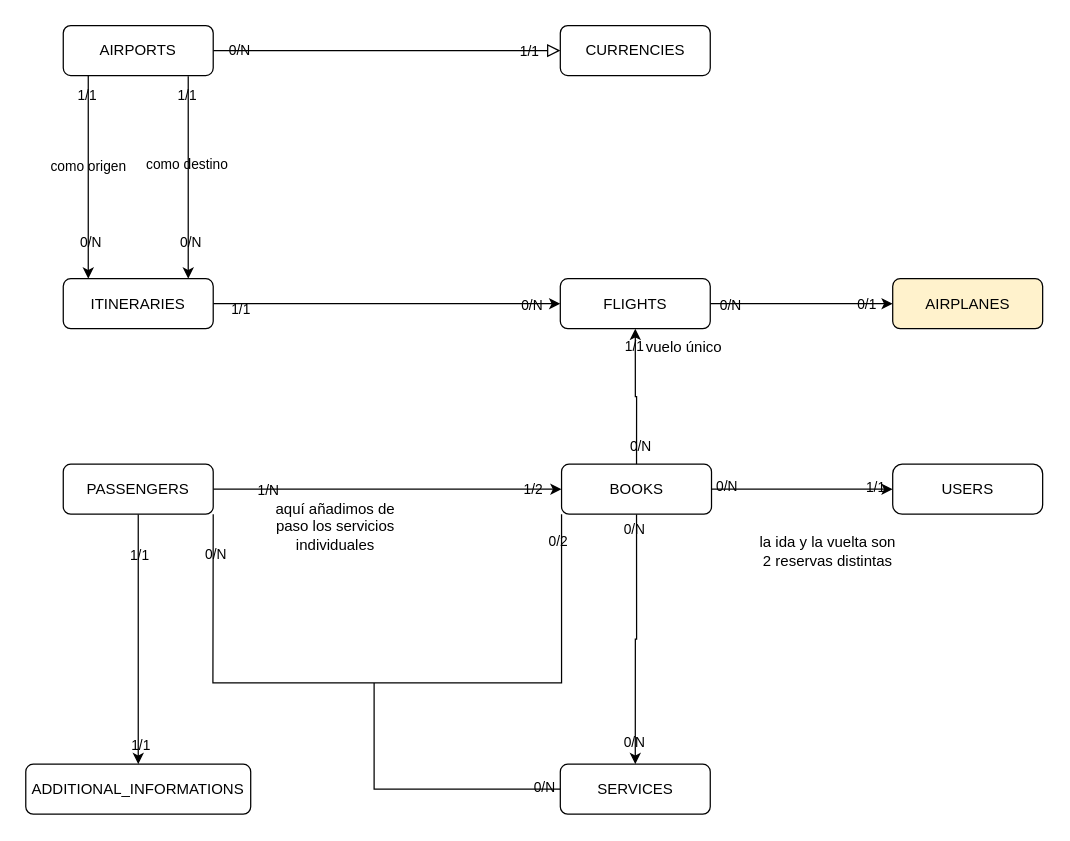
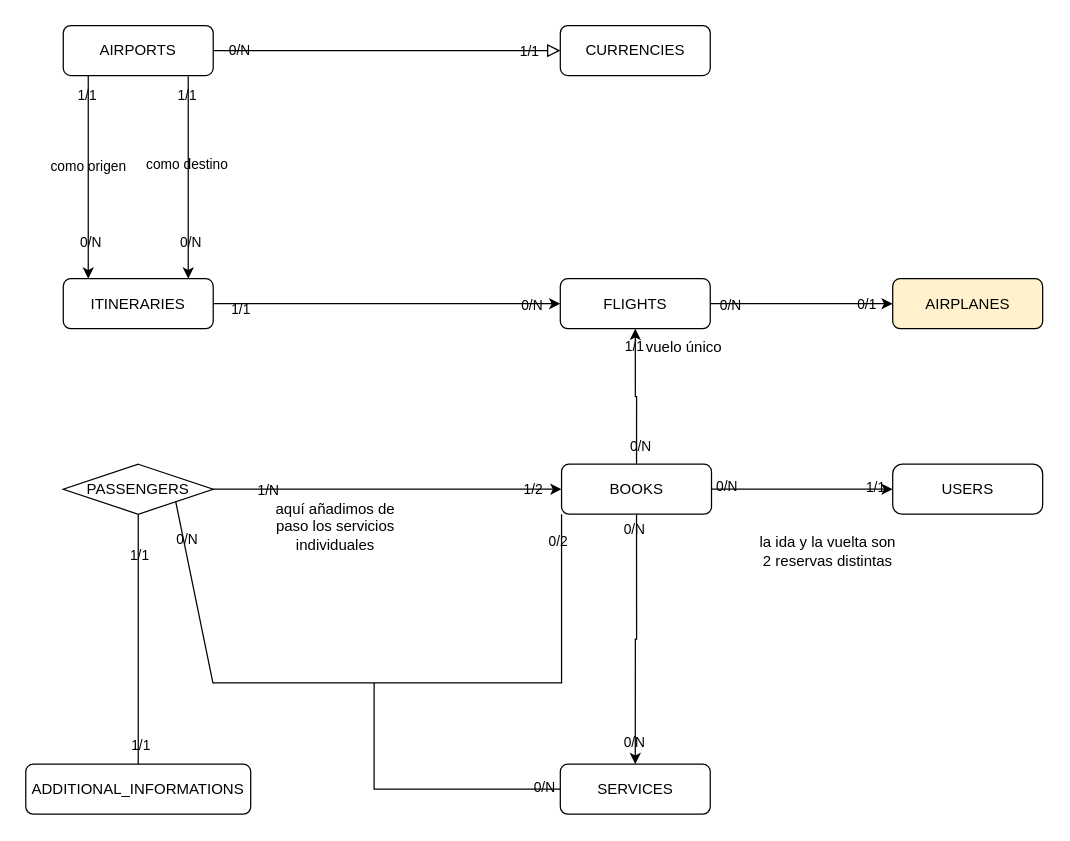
- <mxCell id="39" value="PASSENGERS" style="rounded=1;whiteSpace=wrap;html=1;fontSize=12;glass=0;strokeWidth=1;shadow=0;labelBackgroundColor=none;" vertex="1" parent="1"><mxGeometry x="50" y="371" width="120" height="40" as="geometry" /></mxCell>
+ <mxCell id="39" value="PASSENGERS" style="rhombus;whiteSpace=wrap;html=1;fontSize=12;glass=0;strokeWidth=1;shadow=0;labelBackgroundColor=none;" vertex="1" parent="1"><mxGeometry x="50" y="371" width="120" height="40" as="geometry" /></mxCell>
- <mxCell id="33" style="edgeStyle=orthogonalEdgeStyle;rounded=0;orthogonalLoop=1;jettySize=auto;html=1;exitX=0.5;exitY=1;exitDx=0;exitDy=0;entryX=0.5;entryY=0;entryDx=0;entryDy=0;labelBackgroundColor=none;fontColor=default;" edge="1" parent="1" source="39" target="40"><mxGeometry relative="1" as="geometry" /></mxCell>
+ <mxCell id="33" style="edgeStyle=orthogonalEdgeStyle;rounded=0;orthogonalLoop=1;jettySize=auto;html=1;exitX=0.5;exitY=1;exitDx=0;exitDy=0;entryX=0.5;entryY=0;entryDx=0;entryDy=0;labelBackgroundColor=none;fontColor=default;endArrow=none;" edge="1" parent="1" source="39" target="40"><mxGeometry relative="1" as="geometry" /></mxCell>
